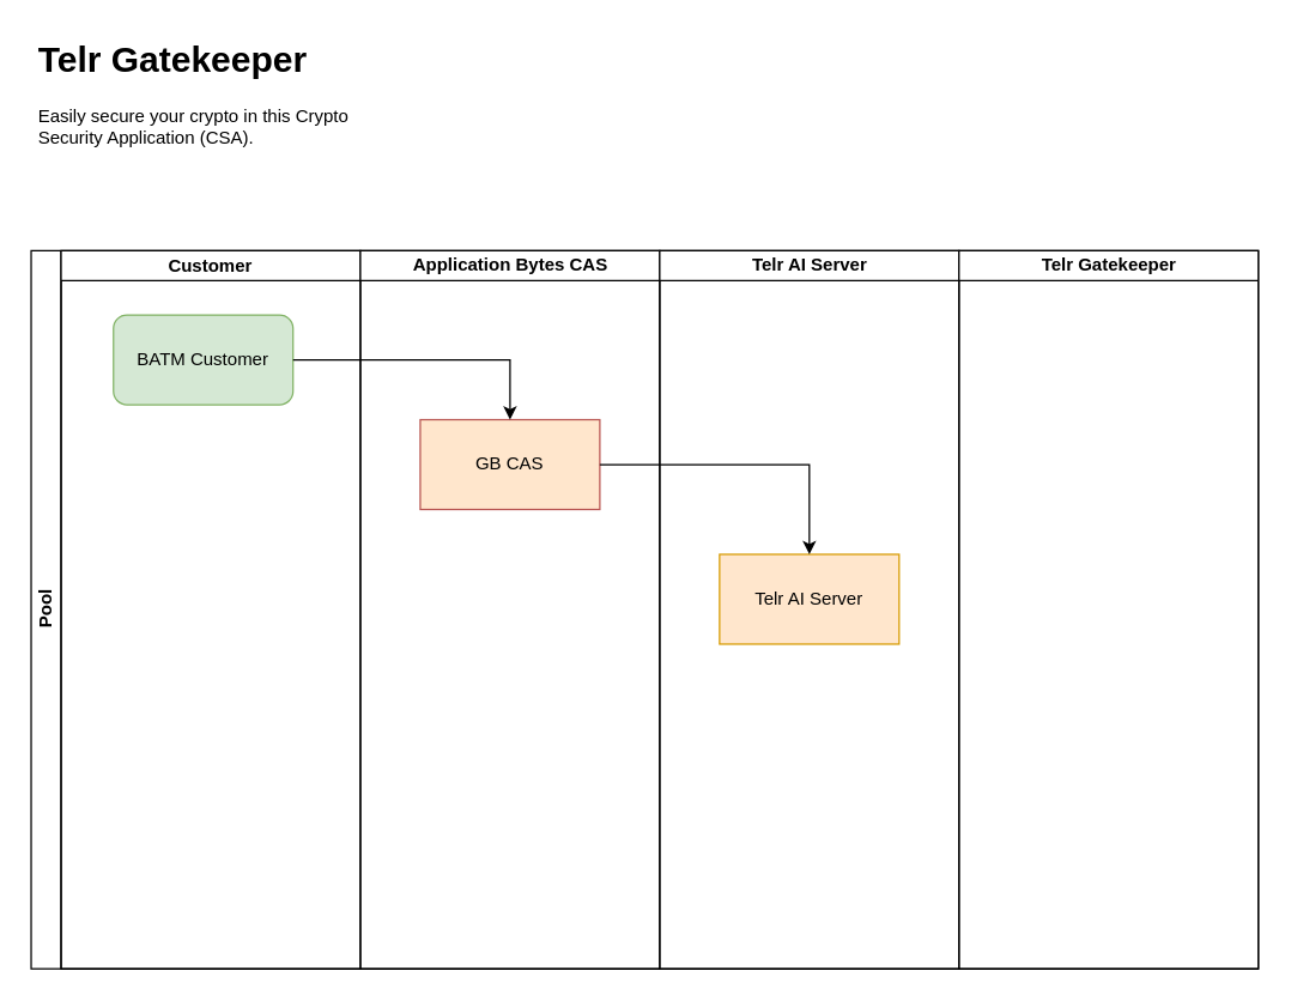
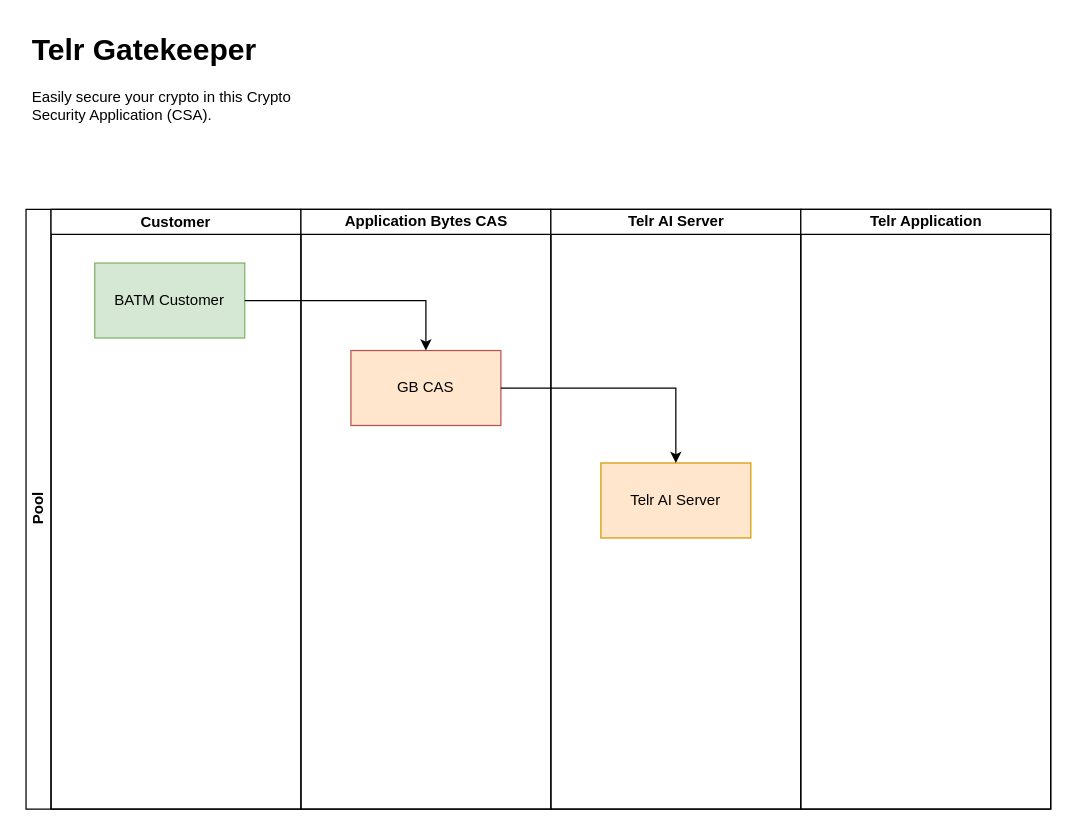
- <mxCell id="10" value="Telr Gatekeeper" style="swimlane;html=1;startSize=20;" vertex="1" parent="3"><mxGeometry x="620" width="200" height="480" as="geometry"><mxRectangle x="260" width="30" height="480" as="alternateBounds" /></mxGeometry></mxCell>
+ <mxCell id="10" value="Telr Application" style="swimlane;html=1;startSize=20;" vertex="1" parent="3"><mxGeometry x="620" width="200" height="480" as="geometry"><mxRectangle x="260" width="30" height="480" as="alternateBounds" /></mxGeometry></mxCell>
- <mxCell id="5" value="BATM Customer" style="whiteSpace=wrap;html=1;fillColor=#d5e8d4;strokeColor=#82b366;rounded=1;" parent="4" vertex="1"><mxGeometry x="35" y="43" width="120" height="60" as="geometry" /></mxCell>
+ <mxCell id="5" value="BATM Customer" style="rounded=0;whiteSpace=wrap;html=1;fillColor=#d5e8d4;strokeColor=#82b366;" parent="4" vertex="1"><mxGeometry x="35" y="43" width="120" height="60" as="geometry" /></mxCell>
